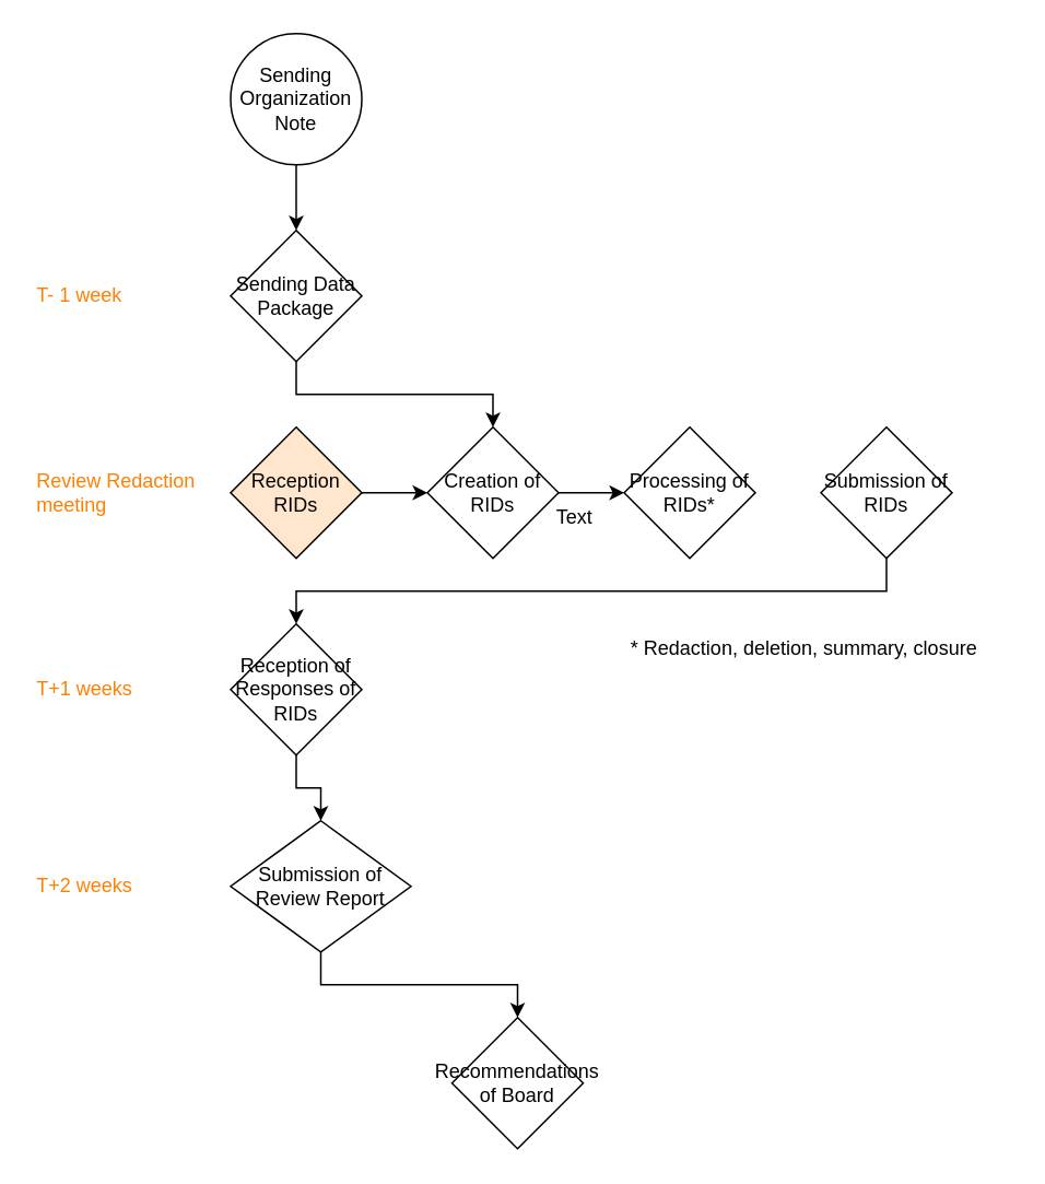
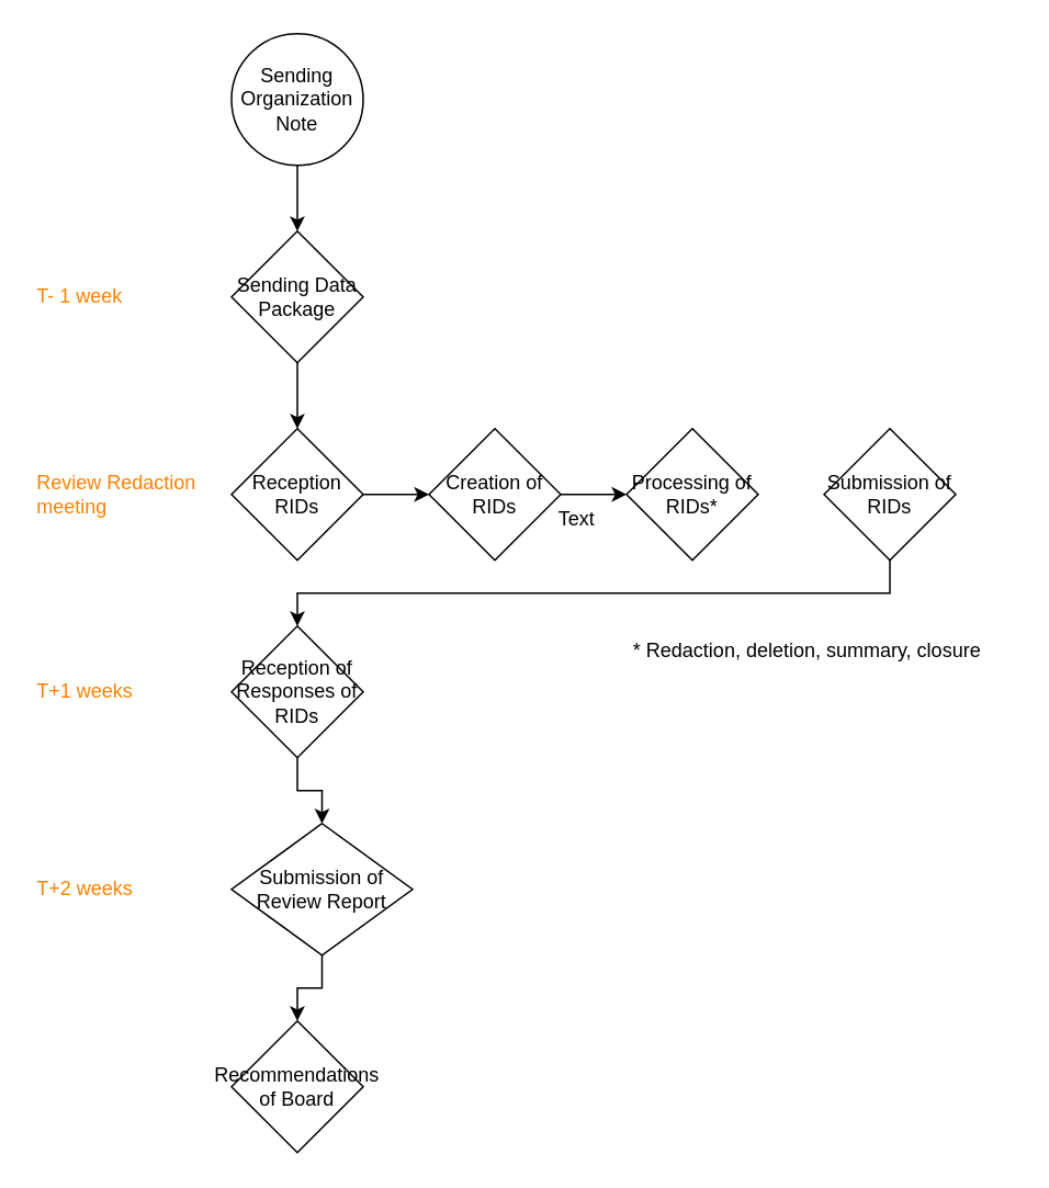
- <mxCell id="4" style="edgeStyle=orthogonalEdgeStyle;rounded=0;orthogonalLoop=1;jettySize=auto;html=1;exitX=0.5;exitY=1;exitDx=0;exitDy=0;" edge="1" parent="1" source="5" target="9"><mxGeometry relative="1" as="geometry" /></mxCell>
+ <mxCell id="4" style="edgeStyle=orthogonalEdgeStyle;rounded=0;orthogonalLoop=1;jettySize=auto;html=1;exitX=0.5;exitY=1;exitDx=0;exitDy=0;entryX=0.5;entryY=0;entryDx=0;entryDy=0;" edge="1" parent="1" source="5" target="7"><mxGeometry relative="1" as="geometry" /></mxCell>
- <mxCell id="7" value="Reception RIDs" style="rhombus;whiteSpace=wrap;html=1;fillColor=#ffe6cc;" vertex="1" parent="1"><mxGeometry x="140" y="260" width="80" height="80" as="geometry" /></mxCell>
+ <mxCell id="7" value="Reception RIDs" style="rhombus;whiteSpace=wrap;html=1;" vertex="1" parent="1"><mxGeometry x="140" y="260" width="80" height="80" as="geometry" /></mxCell>
- <mxCell id="17" value="Recommendations of Board" style="rhombus;whiteSpace=wrap;html=1;" vertex="1" parent="1"><mxGeometry x="275" y="620" width="80" height="80" as="geometry" /></mxCell>
+ <mxCell id="17" value="Recommendations of Board" style="rhombus;whiteSpace=wrap;html=1;" vertex="1" parent="1"><mxGeometry x="140" y="620" width="80" height="80" as="geometry" /></mxCell>
